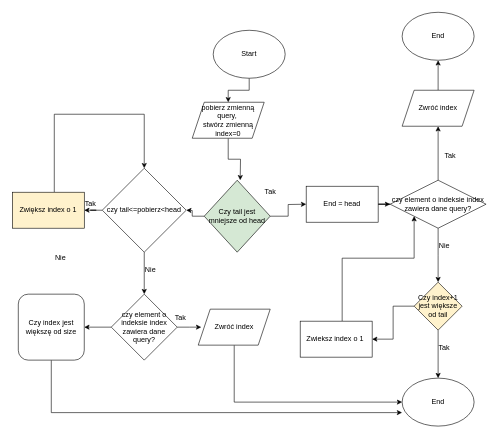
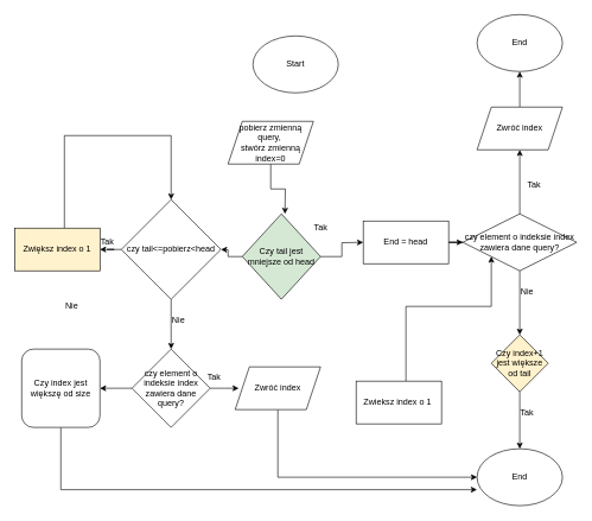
- <mxCell id="2" value="" style="edgeStyle=orthogonalEdgeStyle;rounded=0;orthogonalLoop=1;jettySize=auto;html=1;" edge="1" parent="1" source="3" target="5"><mxGeometry relative="1" as="geometry" /></mxCell>
- <mxCell id="21" value="" style="edgeStyle=orthogonalEdgeStyle;rounded=0;orthogonalLoop=1;jettySize=auto;html=1;" edge="1" parent="1" source="22" target="26"><mxGeometry relative="1" as="geometry" /></mxCell>
